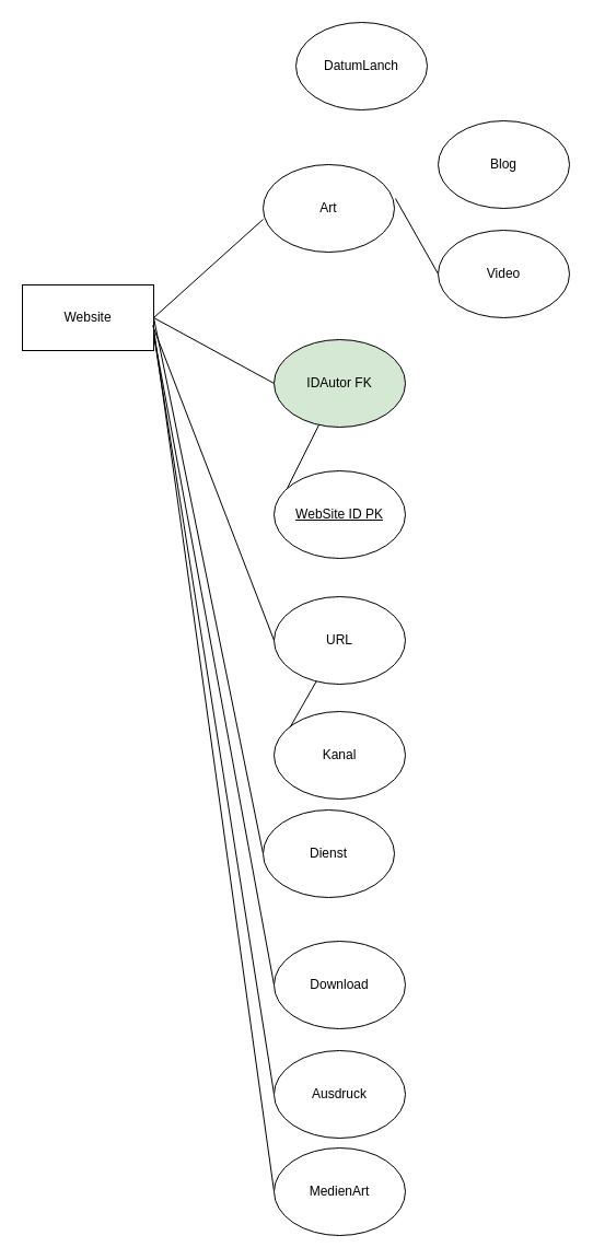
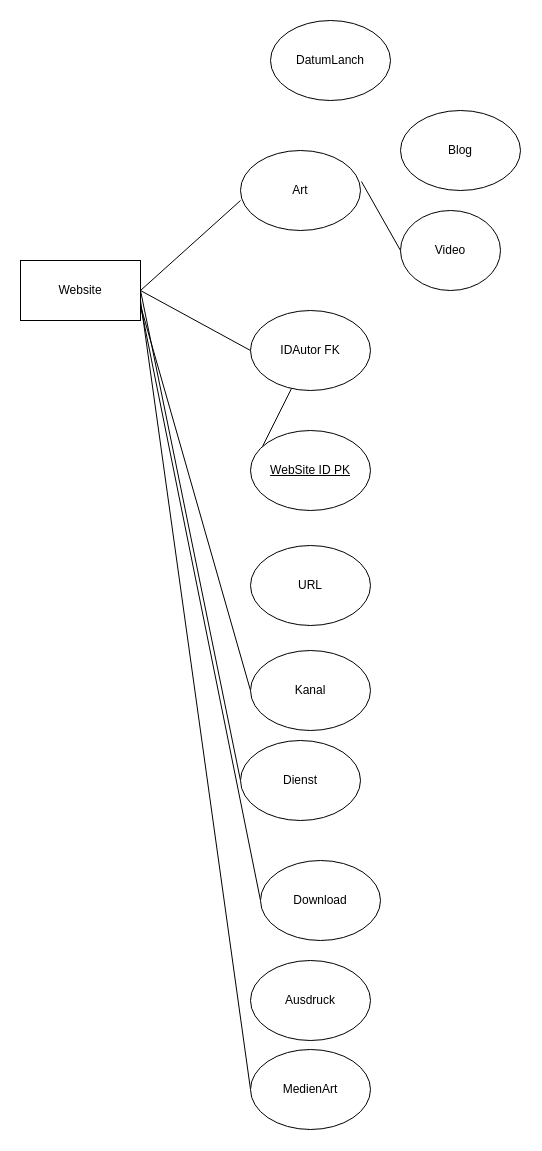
- <mxCell id="6" value="Video" style="ellipse;whiteSpace=wrap;html=1;" parent="1" vertex="1"><mxGeometry x="400" y="210" width="120" height="80" as="geometry" /></mxCell>
+ <mxCell id="6" value="Video" style="ellipse;whiteSpace=wrap;html=1;" parent="1" vertex="1"><mxGeometry x="400" y="210" width="100" height="80" as="geometry" /></mxCell>
- <mxCell id="8" value="IDAutor FK" style="ellipse;whiteSpace=wrap;html=1;fillColor=#d5e8d4;" parent="1" vertex="1"><mxGeometry x="250" y="310" width="120" height="80" as="geometry" /></mxCell>
+ <mxCell id="8" value="IDAutor FK" style="ellipse;whiteSpace=wrap;html=1;" parent="1" vertex="1"><mxGeometry x="250" y="310" width="120" height="80" as="geometry" /></mxCell>
- <mxCell id="21" style="rounded=0;orthogonalLoop=1;jettySize=auto;html=1;exitX=0;exitY=0.5;exitDx=0;exitDy=0;entryX=0.992;entryY=0.617;entryDx=0;entryDy=0;entryPerimeter=0;endArrow=none;startFill=0;" parent="1" source="11" target="2" edge="1"><mxGeometry relative="1" as="geometry" /></mxCell>
- <mxCell id="12" style="rounded=0;orthogonalLoop=1;jettySize=auto;html=1;exitX=0;exitY=0.5;exitDx=0;exitDy=0;endArrow=none;startFill=0;" parent="1" source="13" target="11" edge="1"><mxGeometry relative="1" as="geometry" /></mxCell>
+ <mxCell id="12" style="rounded=0;orthogonalLoop=1;jettySize=auto;html=1;exitX=0;exitY=0.5;exitDx=0;exitDy=0;entryX=1;entryY=0.75;entryDx=0;entryDy=0;endArrow=none;startFill=0;" parent="1" source="13" target="2" edge="1"><mxGeometry relative="1" as="geometry" /></mxCell>
- <mxCell id="18" style="rounded=0;orthogonalLoop=1;jettySize=auto;html=1;exitX=0;exitY=0.5;exitDx=0;exitDy=0;entryX=1;entryY=0.75;entryDx=0;entryDy=0;endArrow=none;startFill=0;" edge="1" parent="1" source="19" target="2"><mxGeometry relative="1" as="geometry" /></mxCell>
- <mxCell id="17" value="Download" style="ellipse;whiteSpace=wrap;html=1;" parent="1" vertex="1"><mxGeometry x="250" y="860" width="120" height="80" as="geometry" /></mxCell>
+ <mxCell id="17" value="Download" style="ellipse;whiteSpace=wrap;html=1;" parent="1" vertex="1"><mxGeometry x="260" y="860" width="120" height="80" as="geometry" /></mxCell>
